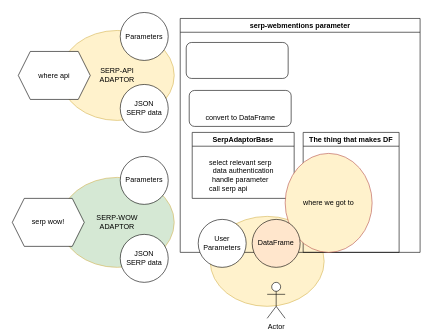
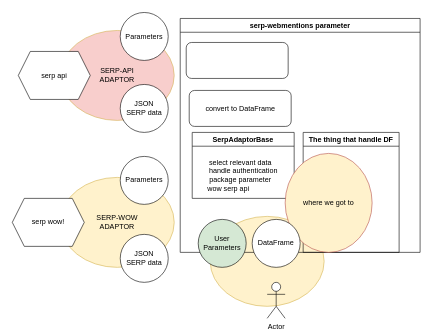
- <mxCell id="5" value="where api" style="shape=hexagon;perimeter=hexagonPerimeter2;whiteSpace=wrap;html=1;fixedSize=1;" vertex="1" parent="1"><mxGeometry x="30" y="85" width="120" height="80" as="geometry" /></mxCell>
+ <mxCell id="5" value="serp api" style="shape=hexagon;perimeter=hexagonPerimeter2;whiteSpace=wrap;html=1;fixedSize=1;" vertex="1" parent="1"><mxGeometry x="30" y="85" width="120" height="80" as="geometry" /></mxCell>
- <mxCell id="4" value="SERP-API&lt;br&gt;ADAPTOR" style="ellipse;whiteSpace=wrap;html=1;fillColor=#fff2cc;strokeColor=#d6b656;" vertex="1" parent="1"><mxGeometry x="100" y="50" width="190" height="150" as="geometry" /></mxCell>
+ <mxCell id="4" value="SERP-API&lt;br&gt;ADAPTOR" style="ellipse;whiteSpace=wrap;html=1;fillColor=#f8cecc;strokeColor=#d6b656;" vertex="1" parent="1"><mxGeometry x="100" y="50" width="190" height="150" as="geometry" /></mxCell>
- <mxCell id="9" value="convert to DataFrame" style="text;html=1;align=center;verticalAlign=middle;resizable=0;points=[];autosize=1;strokeColor=none;fillColor=none;" vertex="1" parent="6"><mxGeometry x="30" y="150" width="140" height="30" as="geometry" /></mxCell>
+ <mxCell id="9" value="convert to DataFrame" style="text;html=1;align=center;verticalAlign=middle;resizable=0;points=[];autosize=1;strokeColor=none;fillColor=none;" vertex="1" parent="6"><mxGeometry x="30" y="135" width="140" height="30" as="geometry" /></mxCell>
- <mxCell id="15" value="The thing that makes DF" style="swimlane;whiteSpace=wrap;html=1;" vertex="1" parent="6"><mxGeometry x="205" y="190" width="160" height="200" as="geometry" /></mxCell>
+ <mxCell id="15" value="The thing that handle DF" style="swimlane;whiteSpace=wrap;html=1;" vertex="1" parent="6"><mxGeometry x="205" y="190" width="160" height="200" as="geometry" /></mxCell>
- <mxCell id="11" value="select relevant serp" style="text;html=1;align=center;verticalAlign=middle;resizable=0;points=[];autosize=1;strokeColor=none;fillColor=none;" vertex="1" parent="10"><mxGeometry x="15" y="35" width="130" height="30" as="geometry" /></mxCell>
+ <mxCell id="11" value="select relevant data" style="text;html=1;align=center;verticalAlign=middle;resizable=0;points=[];autosize=1;strokeColor=none;fillColor=none;" vertex="1" parent="10"><mxGeometry x="15" y="35" width="130" height="30" as="geometry" /></mxCell>
- <mxCell id="12" value="data authentication" style="text;html=1;align=center;verticalAlign=middle;resizable=0;points=[];autosize=1;strokeColor=none;fillColor=none;" vertex="1" parent="10"><mxGeometry x="15" y="50" width="140" height="30" as="geometry" /></mxCell>
+ <mxCell id="12" value="handle authentication" style="text;html=1;align=center;verticalAlign=middle;resizable=0;points=[];autosize=1;strokeColor=none;fillColor=none;" vertex="1" parent="10"><mxGeometry x="15" y="50" width="140" height="30" as="geometry" /></mxCell>
- <mxCell id="13" value="handle parameter" style="text;html=1;align=center;verticalAlign=middle;resizable=0;points=[];autosize=1;strokeColor=none;fillColor=none;" vertex="1" parent="10"><mxGeometry x="15" y="65" width="130" height="30" as="geometry" /></mxCell>
+ <mxCell id="13" value="package parameter" style="text;html=1;align=center;verticalAlign=middle;resizable=0;points=[];autosize=1;strokeColor=none;fillColor=none;" vertex="1" parent="10"><mxGeometry x="15" y="65" width="130" height="30" as="geometry" /></mxCell>
- <mxCell id="14" value="call serp api" style="text;html=1;align=center;verticalAlign=middle;resizable=0;points=[];autosize=1;strokeColor=none;fillColor=none;" vertex="1" parent="10"><mxGeometry x="15" y="80" width="90" height="30" as="geometry" /></mxCell>
+ <mxCell id="14" value="wow serp api" style="text;html=1;align=center;verticalAlign=middle;resizable=0;points=[];autosize=1;strokeColor=none;fillColor=none;" vertex="1" parent="10"><mxGeometry x="15" y="80" width="90" height="30" as="geometry" /></mxCell>
- <mxCell id="3" value="SERP-WOW&lt;br&gt;ADAPTOR" style="ellipse;whiteSpace=wrap;html=1;fillColor=#d5e8d4;strokeColor=#d6b656;" vertex="1" parent="1"><mxGeometry x="100" y="295" width="190" height="150" as="geometry" /></mxCell>
+ <mxCell id="3" value="SERP-WOW&lt;br&gt;ADAPTOR" style="ellipse;whiteSpace=wrap;html=1;fillColor=#fff2cc;strokeColor=#d6b656;" vertex="1" parent="1"><mxGeometry x="100" y="295" width="190" height="150" as="geometry" /></mxCell>
- <mxCell id="20" value="User Parameters" style="ellipse;whiteSpace=wrap;html=1;aspect=fixed;" vertex="1" parent="1"><mxGeometry x="330" y="365" width="80" height="80" as="geometry" /></mxCell>
+ <mxCell id="20" value="User Parameters" style="ellipse;whiteSpace=wrap;html=1;aspect=fixed;fillColor=#d5e8d4;" vertex="1" parent="1"><mxGeometry x="330" y="365" width="80" height="80" as="geometry" /></mxCell>
- <mxCell id="24" value="DataFrame" style="ellipse;whiteSpace=wrap;html=1;aspect=fixed;fillColor=#ffe6cc;" vertex="1" parent="1"><mxGeometry x="420" y="365" width="80" height="80" as="geometry" /></mxCell>
+ <mxCell id="24" value="DataFrame" style="ellipse;whiteSpace=wrap;html=1;aspect=fixed;" vertex="1" parent="1"><mxGeometry x="420" y="365" width="80" height="80" as="geometry" /></mxCell>
